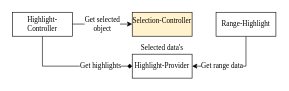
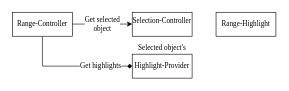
- <mxCell id="3" value="Highlight-Controller" style="rounded=0;whiteSpace=wrap;html=1;fontFamily=&quot;Latin Modern Mono 12&quot;;" vertex="1" parent="1"><mxGeometry x="20" y="20" width="100" height="40" as="geometry" /></mxCell>
+ <mxCell id="3" value="Range-Controller" style="rounded=0;whiteSpace=wrap;html=1;fontFamily=&quot;Latin Modern Mono 12&quot;;" vertex="1" parent="1"><mxGeometry x="20" y="20" width="100" height="40" as="geometry" /></mxCell>
- <mxCell id="4" value="Selection-Controller" style="rounded=0;whiteSpace=wrap;html=1;fontFamily=&quot;Latin Modern Mono 12&quot;;verticalAlign=top;fillColor=#fff2cc;" vertex="1" parent="1"><mxGeometry x="220" y="20" width="100" height="40" as="geometry" /></mxCell>
+ <mxCell id="4" value="Selection-Controller" style="rounded=0;whiteSpace=wrap;html=1;fontFamily=&quot;Latin Modern Mono 12&quot;;verticalAlign=top;" vertex="1" parent="1"><mxGeometry x="220" y="20" width="100" height="40" as="geometry" /></mxCell>
- <mxCell id="9" value="Selected data's" style="text;html=1;align=center;verticalAlign=middle;whiteSpace=wrap;rounded=0;fontFamily=&quot;Latin Modern Regular 12&quot;;" vertex="1" parent="1"><mxGeometry x="220" y="70" width="100" height="20" as="geometry" /></mxCell>
+ <mxCell id="9" value="Selected object's" style="text;html=1;align=center;verticalAlign=middle;whiteSpace=wrap;rounded=0;fontFamily=&quot;Latin Modern Regular 12&quot;;" vertex="1" parent="1"><mxGeometry x="220" y="70" width="100" height="20" as="geometry" /></mxCell>
- <mxCell id="7" value="Get range data" style="edgeStyle=orthogonalEdgeStyle;rounded=0;orthogonalLoop=1;jettySize=auto;html=1;entryX=1;entryY=0.5;entryDx=0;entryDy=0;fontFamily=&quot;Latin Modern Regular 12&quot;;fontSize=12;" edge="1" parent="1" source="8" target="5"><mxGeometry x="0.286" relative="1" as="geometry"><Array as="points"><mxPoint x="410" y="110" /></Array><mxPoint as="offset" /></mxGeometry></mxCell>
